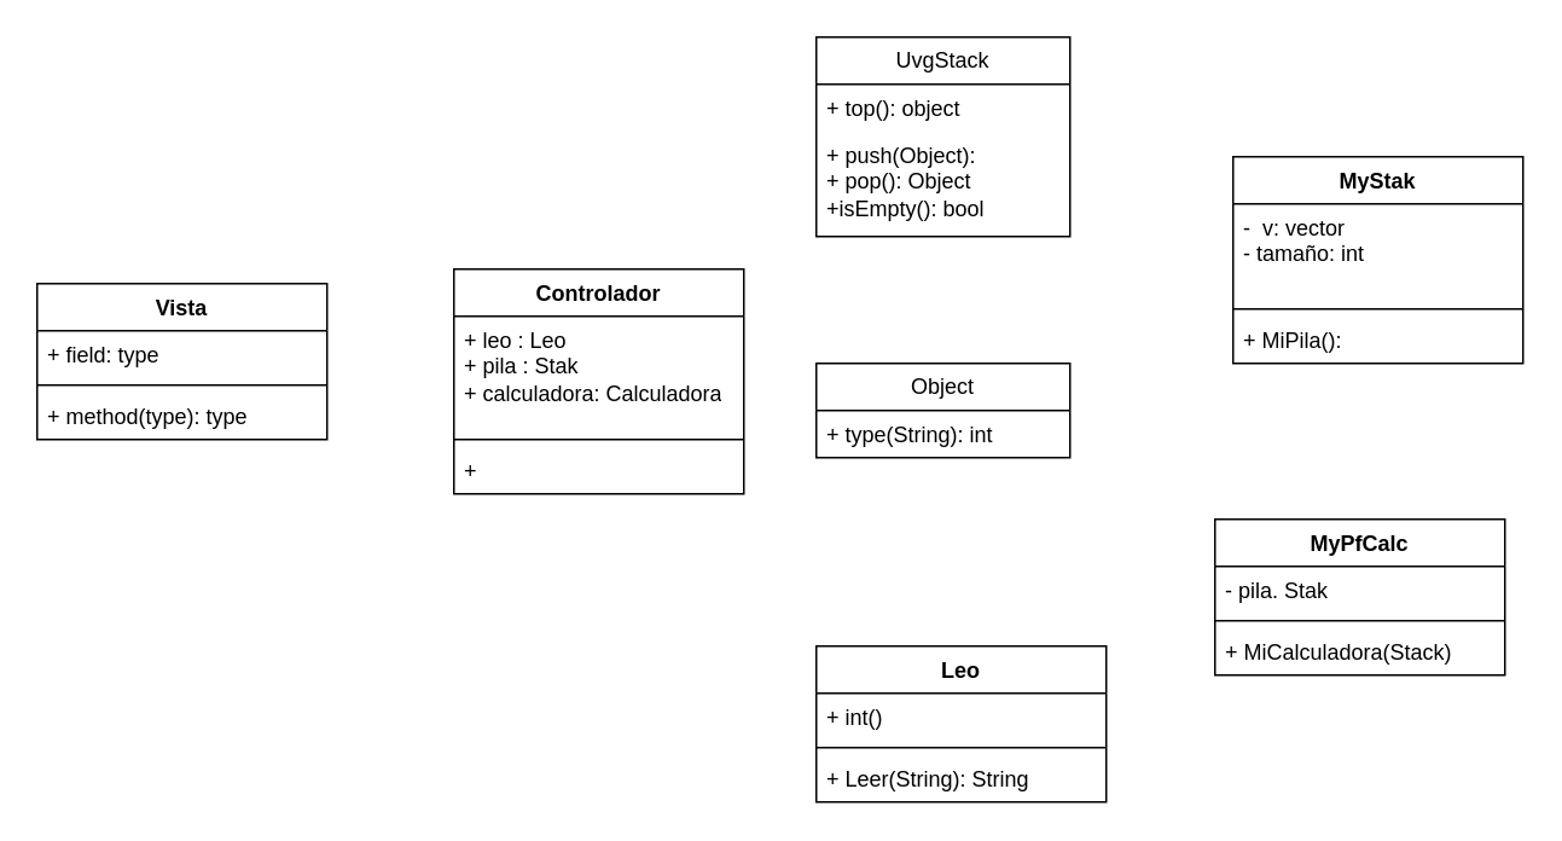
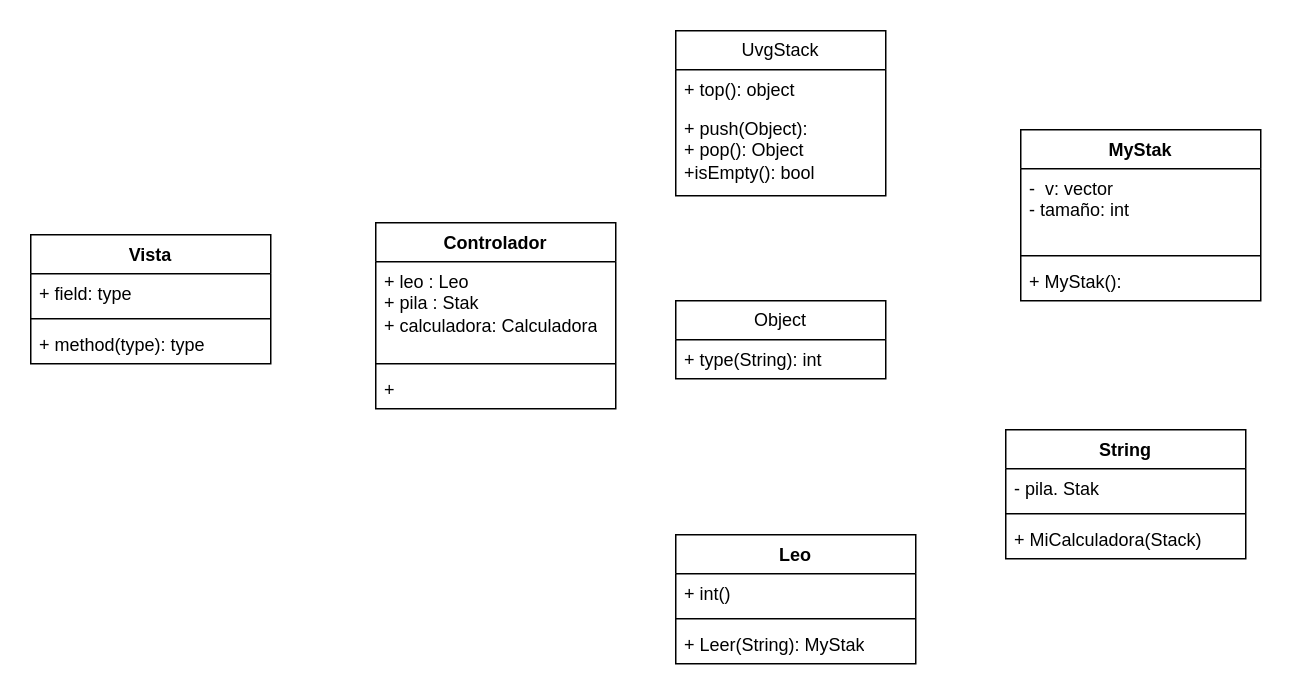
- <mxCell id="5" value="+ MiPila():&amp;nbsp;" style="text;strokeColor=none;fillColor=none;align=left;verticalAlign=top;spacingLeft=4;spacingRight=4;overflow=hidden;rotatable=0;points=[[0,0.5],[1,0.5]];portConstraint=eastwest;whiteSpace=wrap;html=1;" vertex="1" parent="2"><mxGeometry y="88" width="160" height="26" as="geometry" /></mxCell>
+ <mxCell id="5" value="+ MyStak():&amp;nbsp;" style="text;strokeColor=none;fillColor=none;align=left;verticalAlign=top;spacingLeft=4;spacingRight=4;overflow=hidden;rotatable=0;points=[[0,0.5],[1,0.5]];portConstraint=eastwest;whiteSpace=wrap;html=1;" vertex="1" parent="2"><mxGeometry y="88" width="160" height="26" as="geometry" /></mxCell>
- <mxCell id="11" value="MyPfCalc" style="swimlane;fontStyle=1;align=center;verticalAlign=top;childLayout=stackLayout;horizontal=1;startSize=26;horizontalStack=0;resizeParent=1;resizeParentMax=0;resizeLast=0;collapsible=1;marginBottom=0;whiteSpace=wrap;html=1;" vertex="1" parent="1"><mxGeometry x="670" y="286" width="160" height="86" as="geometry" /></mxCell>
+ <mxCell id="11" value="String" style="swimlane;fontStyle=1;align=center;verticalAlign=top;childLayout=stackLayout;horizontal=1;startSize=26;horizontalStack=0;resizeParent=1;resizeParentMax=0;resizeLast=0;collapsible=1;marginBottom=0;whiteSpace=wrap;html=1;" vertex="1" parent="1"><mxGeometry x="670" y="286" width="160" height="86" as="geometry" /></mxCell>
- <mxCell id="18" value="+ Leer(String): String" style="text;strokeColor=none;fillColor=none;align=left;verticalAlign=top;spacingLeft=4;spacingRight=4;overflow=hidden;rotatable=0;points=[[0,0.5],[1,0.5]];portConstraint=eastwest;whiteSpace=wrap;html=1;" vertex="1" parent="15"><mxGeometry y="60" width="160" height="26" as="geometry" /></mxCell>
+ <mxCell id="18" value="+ Leer(String): MyStak" style="text;strokeColor=none;fillColor=none;align=left;verticalAlign=top;spacingLeft=4;spacingRight=4;overflow=hidden;rotatable=0;points=[[0,0.5],[1,0.5]];portConstraint=eastwest;whiteSpace=wrap;html=1;" vertex="1" parent="15"><mxGeometry y="60" width="160" height="26" as="geometry" /></mxCell>
